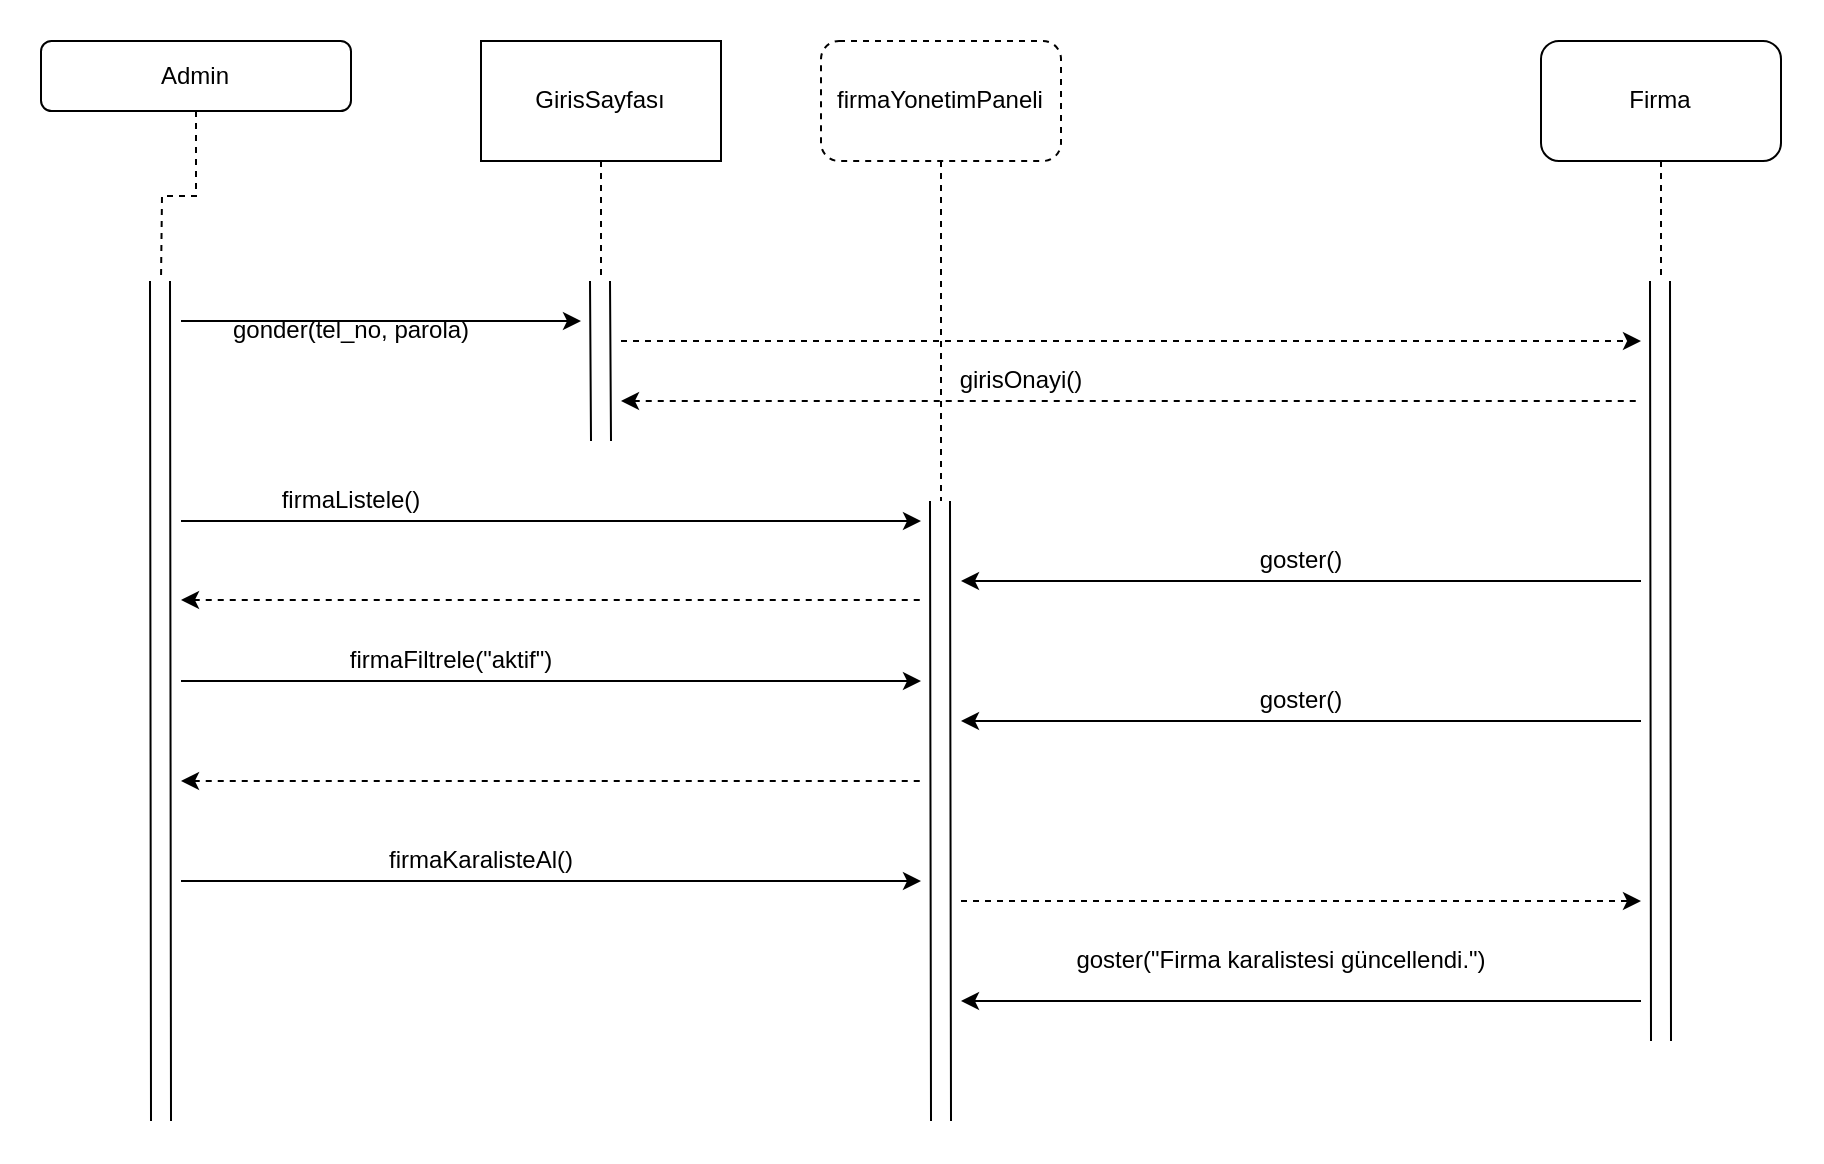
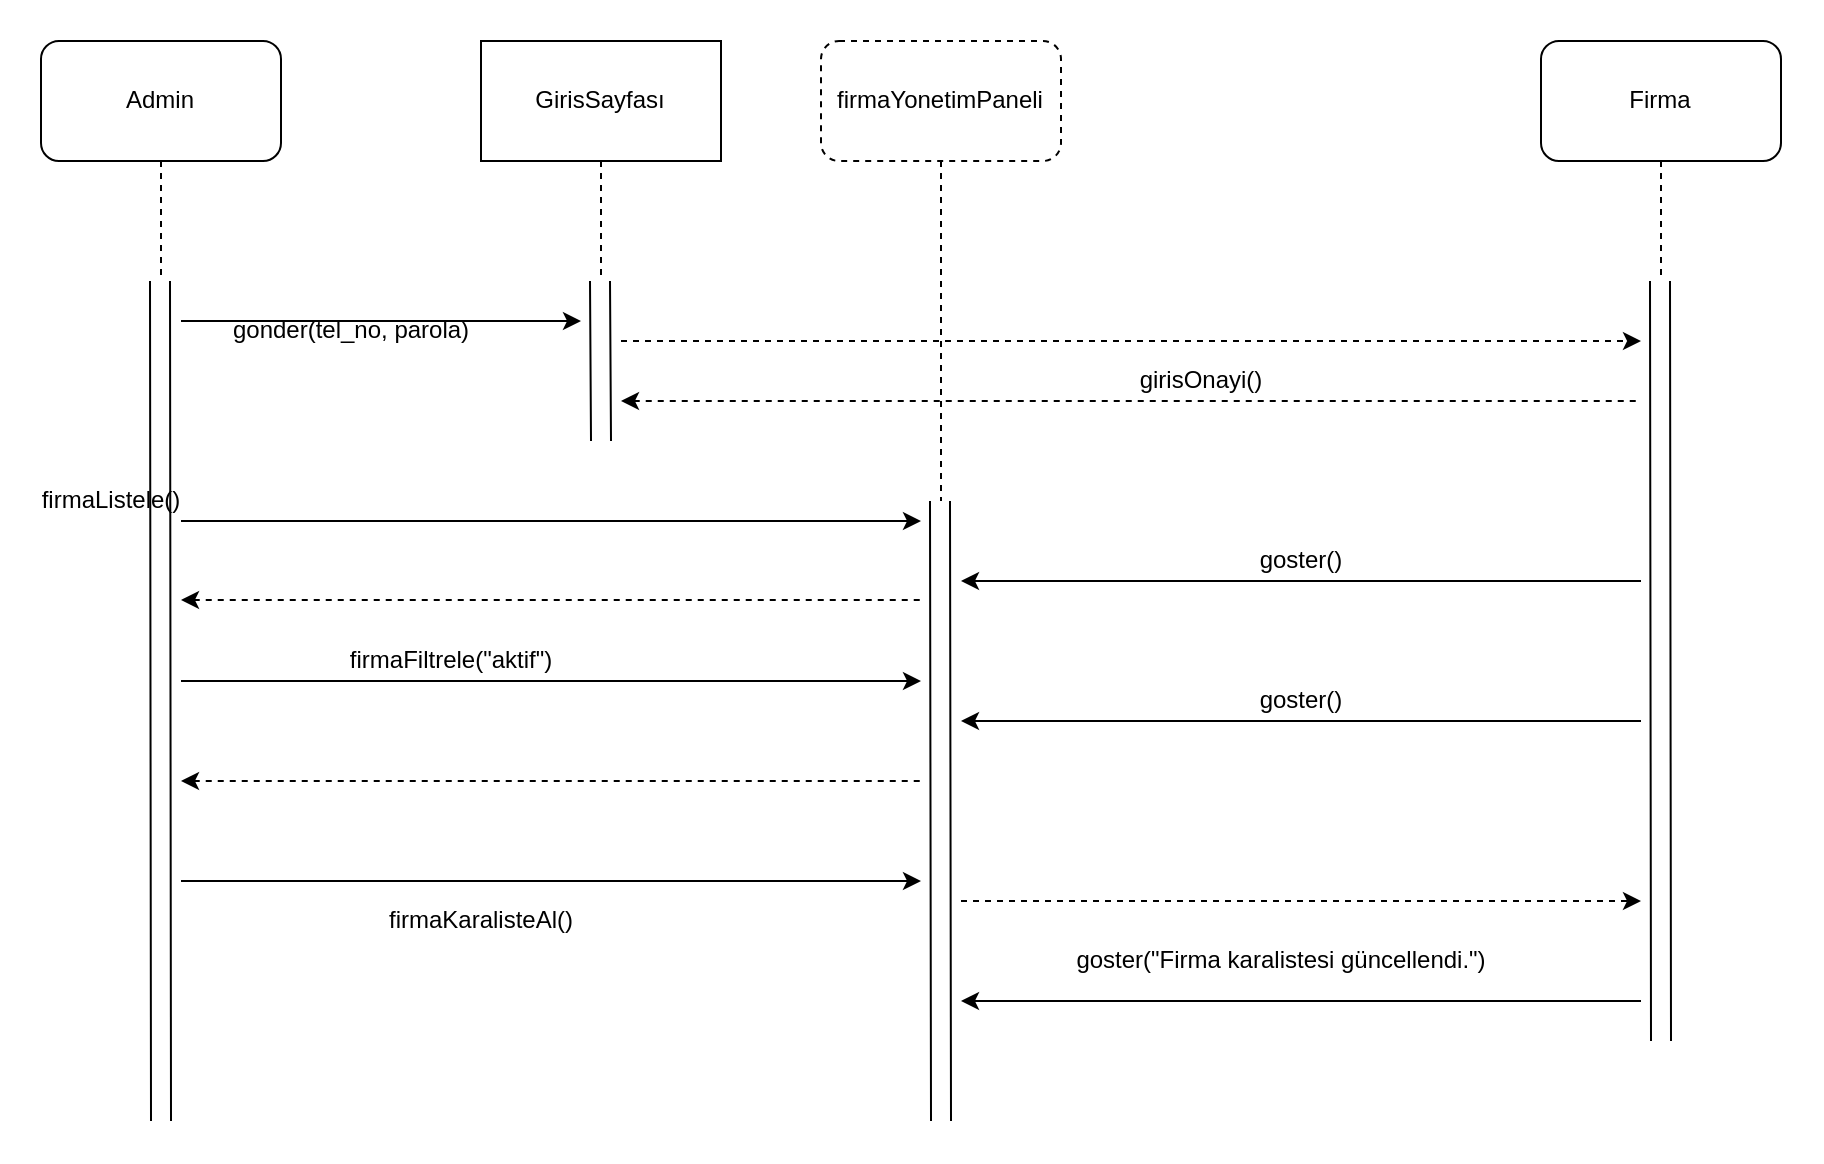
- <mxCell id="3" value="Admin" style="rounded=1;whiteSpace=wrap;html=1;" parent="1" vertex="1"><mxGeometry x="20" y="20" width="155" height="35" as="geometry" /></mxCell>
+ <mxCell id="3" value="Admin" style="rounded=1;whiteSpace=wrap;html=1;" parent="1" vertex="1"><mxGeometry x="20" y="20" width="120" height="60" as="geometry" /></mxCell>
- <mxCell id="15" value="girisOnayi()" style="text;html=1;align=center;verticalAlign=middle;resizable=0;points=[];autosize=1;" parent="1" vertex="1"><mxGeometry x="470" y="180" width="80" height="20" as="geometry" /></mxCell>
+ <mxCell id="15" value="girisOnayi()" style="text;html=1;align=center;verticalAlign=middle;resizable=0;points=[];autosize=1;" parent="1" vertex="1"><mxGeometry x="560" y="180" width="80" height="20" as="geometry" /></mxCell>
- <mxCell id="19" value="firmaListele()" style="text;html=1;align=center;verticalAlign=middle;resizable=0;points=[];autosize=1;" vertex="1" parent="1"><mxGeometry x="135" y="240" width="80" height="20" as="geometry" /></mxCell>
+ <mxCell id="19" value="firmaListele()" style="text;html=1;align=center;verticalAlign=middle;resizable=0;points=[];autosize=1;" vertex="1" parent="1"><mxGeometry x="15" y="240" width="80" height="20" as="geometry" /></mxCell>
- <mxCell id="30" value="firmaKaralisteAl()" style="text;html=1;align=center;verticalAlign=middle;resizable=0;points=[];autosize=1;" vertex="1" parent="1"><mxGeometry x="185" y="420" width="110" height="20" as="geometry" /></mxCell>
+ <mxCell id="30" value="firmaKaralisteAl()" style="text;html=1;align=center;verticalAlign=middle;resizable=0;points=[];autosize=1;" vertex="1" parent="1"><mxGeometry x="185" y="450" width="110" height="20" as="geometry" /></mxCell>
